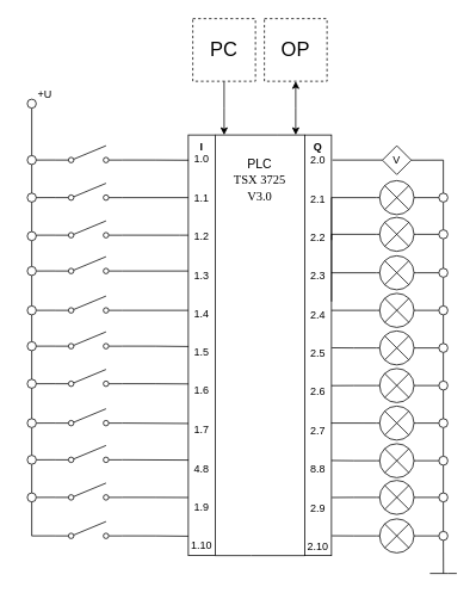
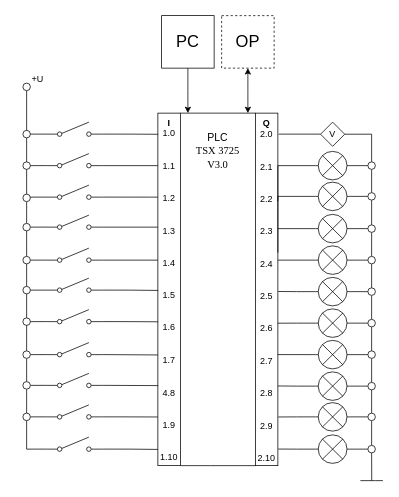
- <mxCell id="20" value="&lt;font style=&quot;font-size: 22px&quot;&gt;PC&lt;/font&gt;" style="whiteSpace=wrap;html=1;aspect=fixed;verticalAlign=middle;dashed=1;" parent="1" vertex="1"><mxGeometry x="215" y="20" width="70" height="70" as="geometry" /></mxCell>
+ <mxCell id="20" value="&lt;font style=&quot;font-size: 22px&quot;&gt;PC&lt;/font&gt;" style="whiteSpace=wrap;html=1;aspect=fixed;verticalAlign=middle;" parent="1" vertex="1"><mxGeometry x="215" y="20" width="70" height="70" as="geometry" /></mxCell>
- <mxCell id="6" value="&lt;b&gt;Q&lt;/b&gt;&lt;br&gt;2.0&lt;br&gt;&lt;br&gt;&lt;br&gt;2.1&lt;br&gt;&lt;br&gt;&lt;br&gt;2.2&lt;br&gt;&lt;br&gt;&lt;br&gt;2.3&lt;br&gt;&lt;br&gt;&lt;br&gt;2.4&lt;br&gt;&lt;br&gt;&lt;br&gt;2.5&lt;br&gt;&lt;br&gt;&lt;br&gt;2.6&lt;br&gt;&lt;br&gt;&lt;br&gt;2.7&lt;br&gt;&lt;br&gt;&lt;br&gt;8.8&lt;br&gt;&lt;br&gt;&lt;br&gt;2.9&lt;br&gt;&lt;br&gt;&lt;br&gt;2.10" style="rounded=0;whiteSpace=wrap;html=1;align=center;horizontal=1;verticalAlign=top;" parent="1" vertex="1"><mxGeometry x="340" y="150" width="30" height="470" as="geometry" /></mxCell>
+ <mxCell id="6" value="&lt;b&gt;Q&lt;/b&gt;&lt;br&gt;2.0&lt;br&gt;&lt;br&gt;&lt;br&gt;2.1&lt;br&gt;&lt;br&gt;&lt;br&gt;2.2&lt;br&gt;&lt;br&gt;&lt;br&gt;2.3&lt;br&gt;&lt;br&gt;&lt;br&gt;2.4&lt;br&gt;&lt;br&gt;&lt;br&gt;2.5&lt;br&gt;&lt;br&gt;&lt;br&gt;2.6&lt;br&gt;&lt;br&gt;&lt;br&gt;2.7&lt;br&gt;&lt;br&gt;&lt;br&gt;2.8&lt;br&gt;&lt;br&gt;&lt;br&gt;2.9&lt;br&gt;&lt;br&gt;&lt;br&gt;2.10" style="rounded=0;whiteSpace=wrap;html=1;align=center;horizontal=1;verticalAlign=top;" parent="1" vertex="1"><mxGeometry x="340" y="150" width="30" height="470" as="geometry" /></mxCell>
